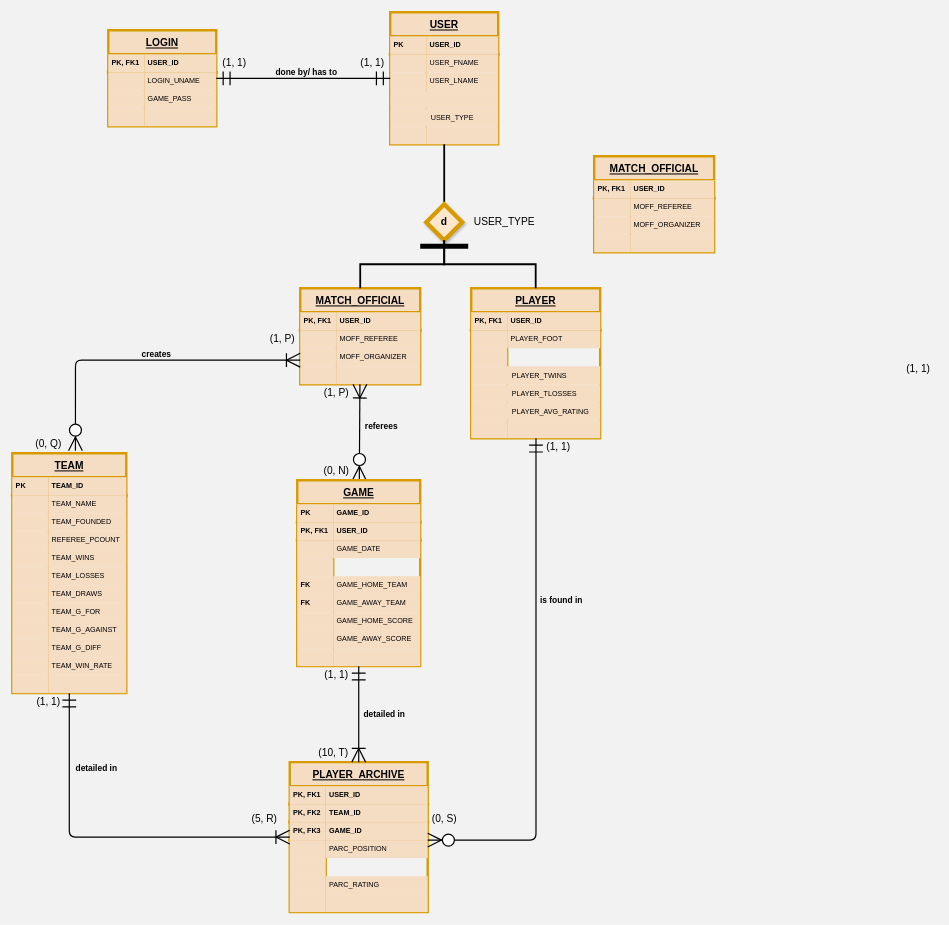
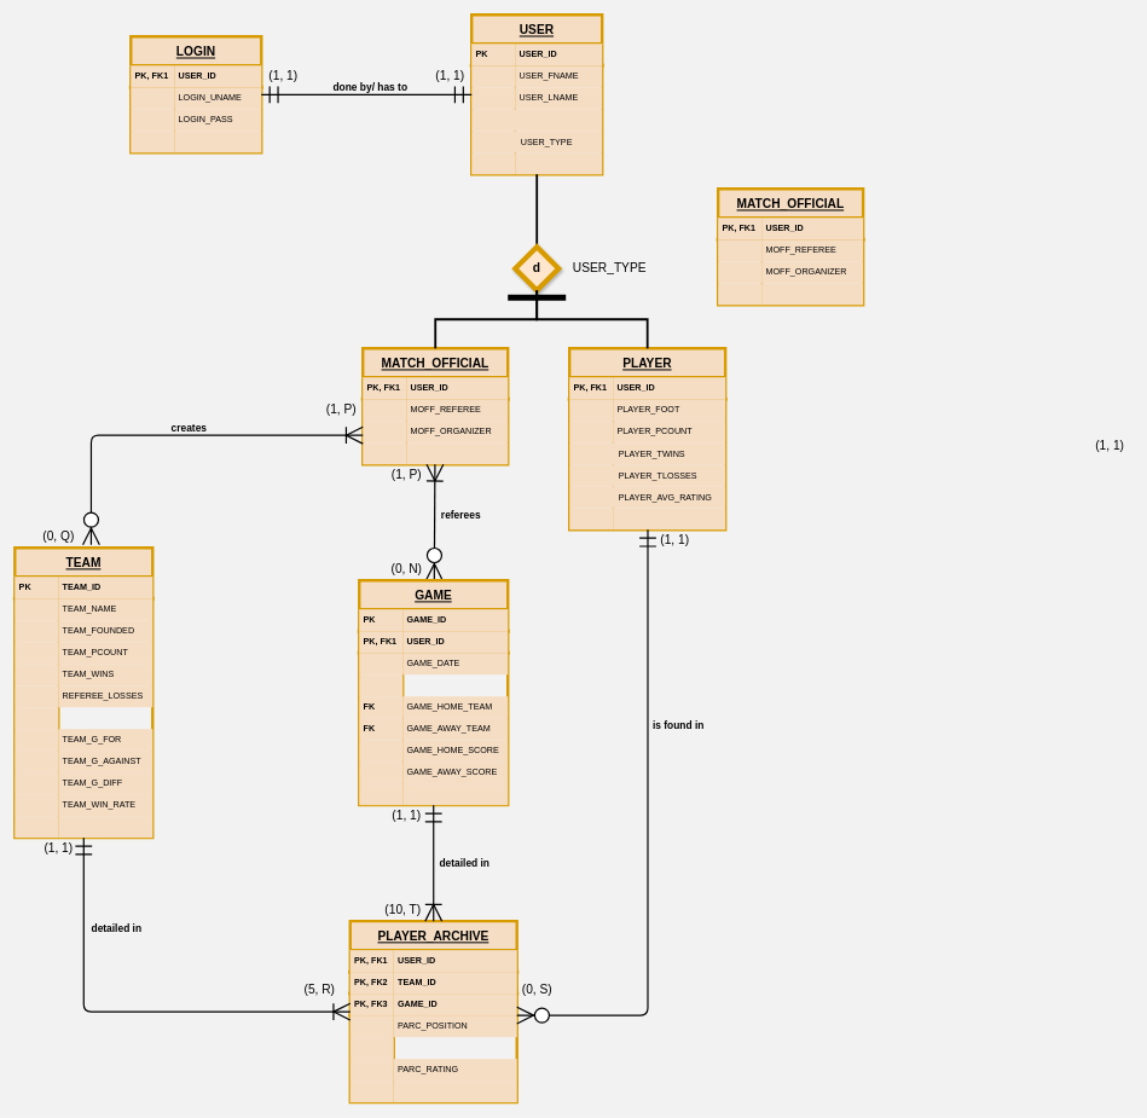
- <mxCell id="11" value="GAME_PASS" style="shape=partialRectangle;connectable=0;fillColor=#F5DDC4;top=0;left=0;bottom=0;right=0;align=left;spacingLeft=4;overflow=hidden;verticalAlign=top;strokeColor=#d79b00;spacingRight=4;shadow=0;" vertex="1" parent="9"><mxGeometry x="60" width="120" height="30" as="geometry" /></mxCell>
+ <mxCell id="11" value="LOGIN_PASS" style="shape=partialRectangle;connectable=0;fillColor=#F5DDC4;top=0;left=0;bottom=0;right=0;align=left;spacingLeft=4;overflow=hidden;verticalAlign=top;strokeColor=#d79b00;spacingRight=4;shadow=0;" vertex="1" parent="9"><mxGeometry x="60" width="120" height="30" as="geometry" /></mxCell>
+ <mxCell id="60" value="PLAYER_PCOUNT" style="shape=partialRectangle;connectable=0;fillColor=#F5DDC4;top=0;left=0;bottom=0;right=0;align=left;spacingLeft=4;overflow=hidden;verticalAlign=top;strokeColor=#d79b00;spacingRight=4;shadow=0;" vertex="1" parent="58"><mxGeometry x="60" width="155" height="30" as="geometry" /></mxCell>
- <mxCell id="101" value="REFEREE_PCOUNT" style="shape=partialRectangle;connectable=0;fillColor=#F5DDC4;top=0;left=0;bottom=0;right=0;align=left;spacingLeft=4;overflow=hidden;verticalAlign=top;strokeColor=#d79b00;spacingRight=4;" vertex="1" parent="99"><mxGeometry x="60" width="130" height="30" as="geometry" /></mxCell>
+ <mxCell id="101" value="TEAM_PCOUNT" style="shape=partialRectangle;connectable=0;fillColor=#F5DDC4;top=0;left=0;bottom=0;right=0;align=left;spacingLeft=4;overflow=hidden;verticalAlign=top;strokeColor=#d79b00;spacingRight=4;" vertex="1" parent="99"><mxGeometry x="60" width="130" height="30" as="geometry" /></mxCell>
- <mxCell id="107" value="TEAM_LOSSES" style="shape=partialRectangle;connectable=0;fillColor=#F5DDC4;top=0;left=0;bottom=0;right=0;align=left;spacingLeft=4;overflow=hidden;verticalAlign=top;strokeColor=#d79b00;spacingRight=4;" vertex="1" parent="105"><mxGeometry x="60" width="130" height="30" as="geometry" /></mxCell>
+ <mxCell id="107" value="REFEREE_LOSSES" style="shape=partialRectangle;connectable=0;fillColor=#F5DDC4;top=0;left=0;bottom=0;right=0;align=left;spacingLeft=4;overflow=hidden;verticalAlign=top;strokeColor=#d79b00;spacingRight=4;" vertex="1" parent="105"><mxGeometry x="60" width="130" height="30" as="geometry" /></mxCell>
- <mxCell id="110" value="TEAM_DRAWS" style="shape=partialRectangle;connectable=0;fillColor=#F5DDC4;top=0;left=0;bottom=0;right=0;align=left;spacingLeft=4;overflow=hidden;verticalAlign=top;strokeColor=#d79b00;spacingRight=4;" vertex="1" parent="108"><mxGeometry x="60" width="130" height="30" as="geometry" /></mxCell>
